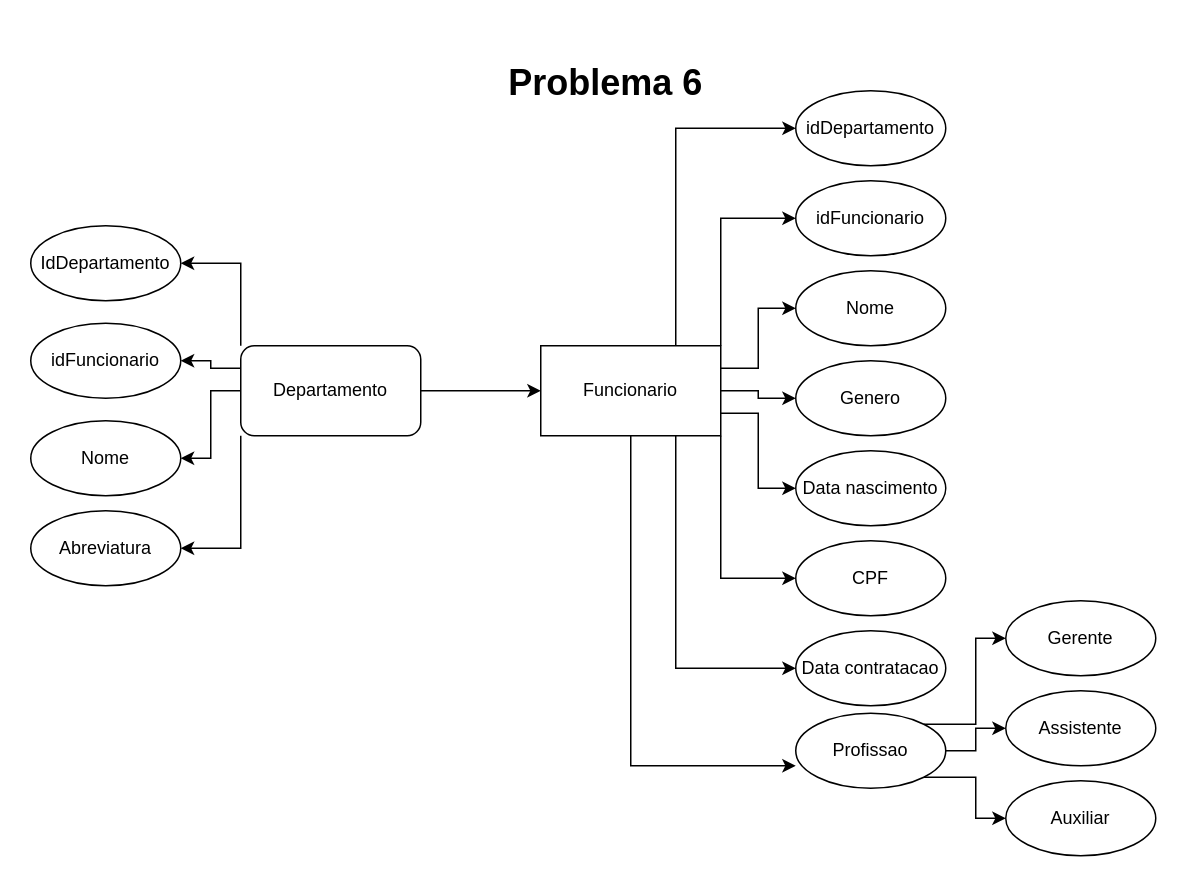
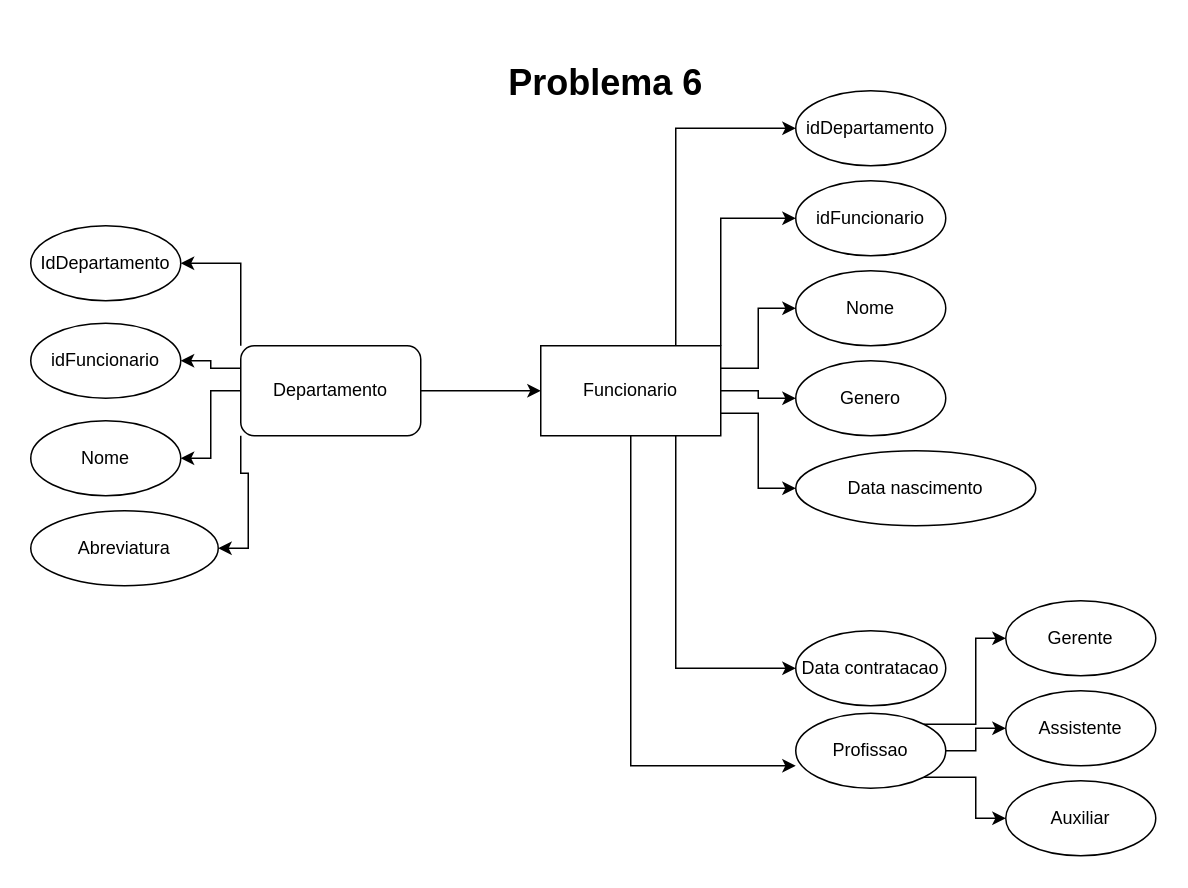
- <mxCell id="20" value="Data nascimento" style="ellipse;whiteSpace=wrap;html=1;" parent="1" vertex="1"><mxGeometry x="530" y="300" width="100" height="50" as="geometry" /></mxCell>
+ <mxCell id="20" value="Data nascimento" style="ellipse;whiteSpace=wrap;html=1;" parent="1" vertex="1"><mxGeometry x="530" y="300" width="160" height="50" as="geometry" /></mxCell>
- <mxCell id="13" style="edgeStyle=orthogonalEdgeStyle;rounded=0;orthogonalLoop=1;jettySize=auto;html=1;exitX=1;exitY=1;exitDx=0;exitDy=0;entryX=0;entryY=0.5;entryDx=0;entryDy=0;" parent="1" source="15" target="21" edge="1"><mxGeometry relative="1" as="geometry" /></mxCell>
- <mxCell id="25" value="Abreviatura" style="ellipse;whiteSpace=wrap;html=1;" parent="1" vertex="1"><mxGeometry x="20" y="340" width="100" height="50" as="geometry" /></mxCell>
+ <mxCell id="25" value="Abreviatura" style="ellipse;whiteSpace=wrap;html=1;" parent="1" vertex="1"><mxGeometry x="20" y="340" width="125" height="50" as="geometry" /></mxCell>
- <mxCell id="21" value="CPF" style="ellipse;whiteSpace=wrap;html=1;" parent="1" vertex="1"><mxGeometry x="530" y="360" width="100" height="50" as="geometry" /></mxCell>
